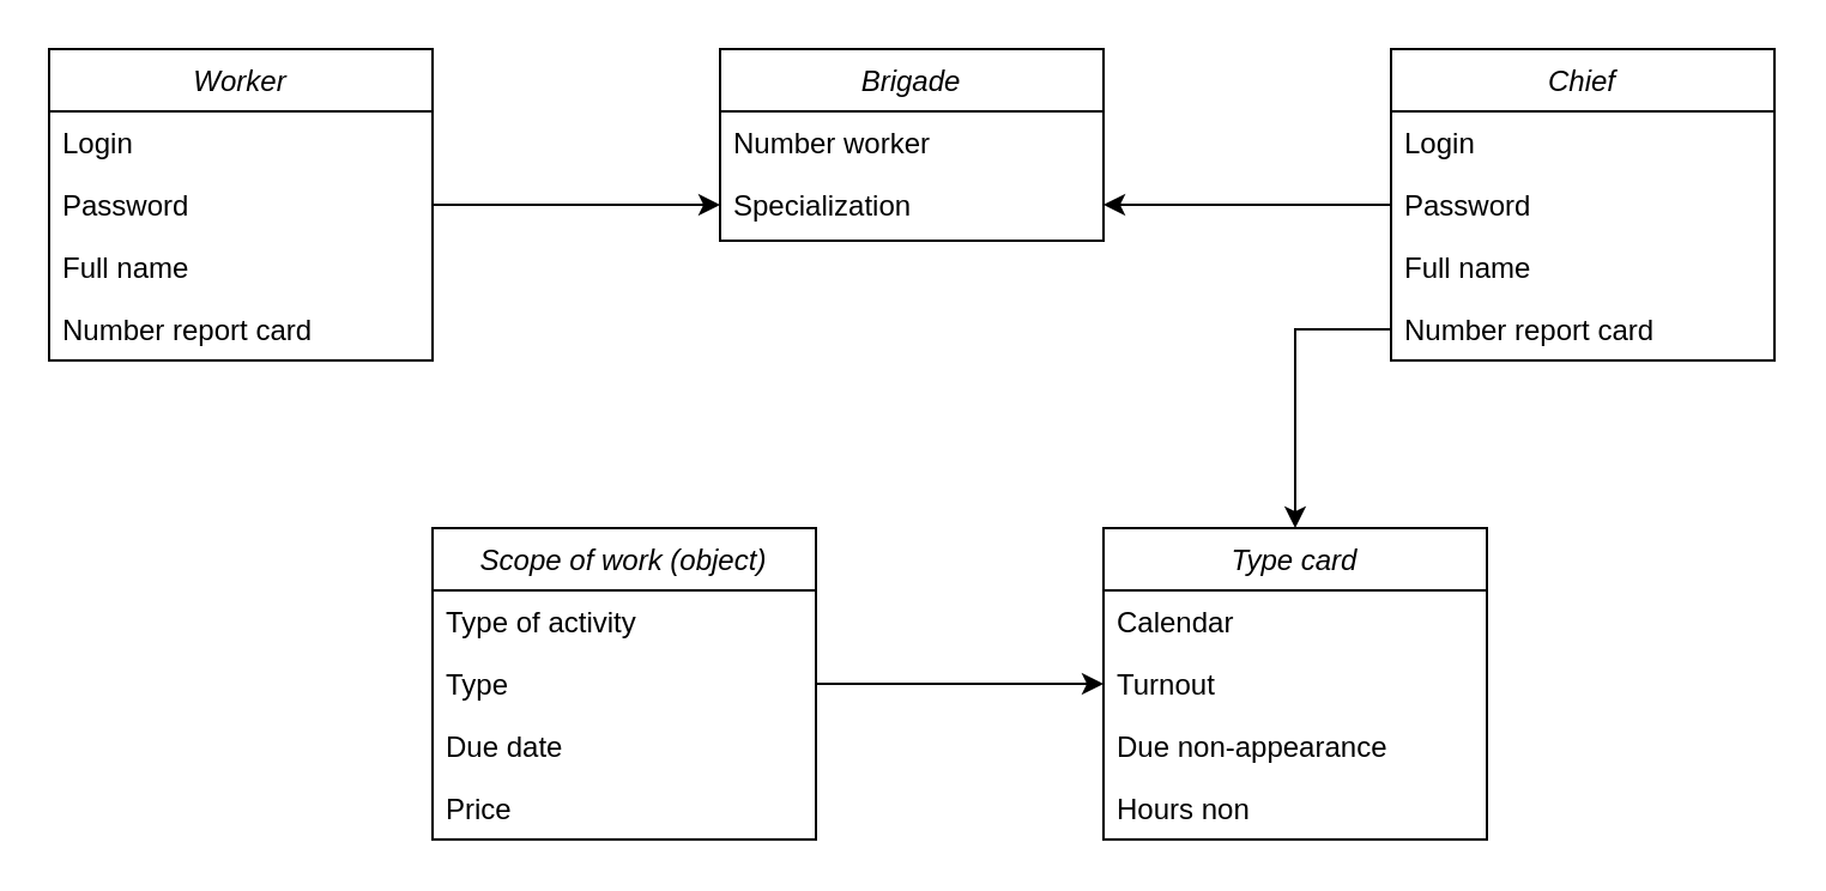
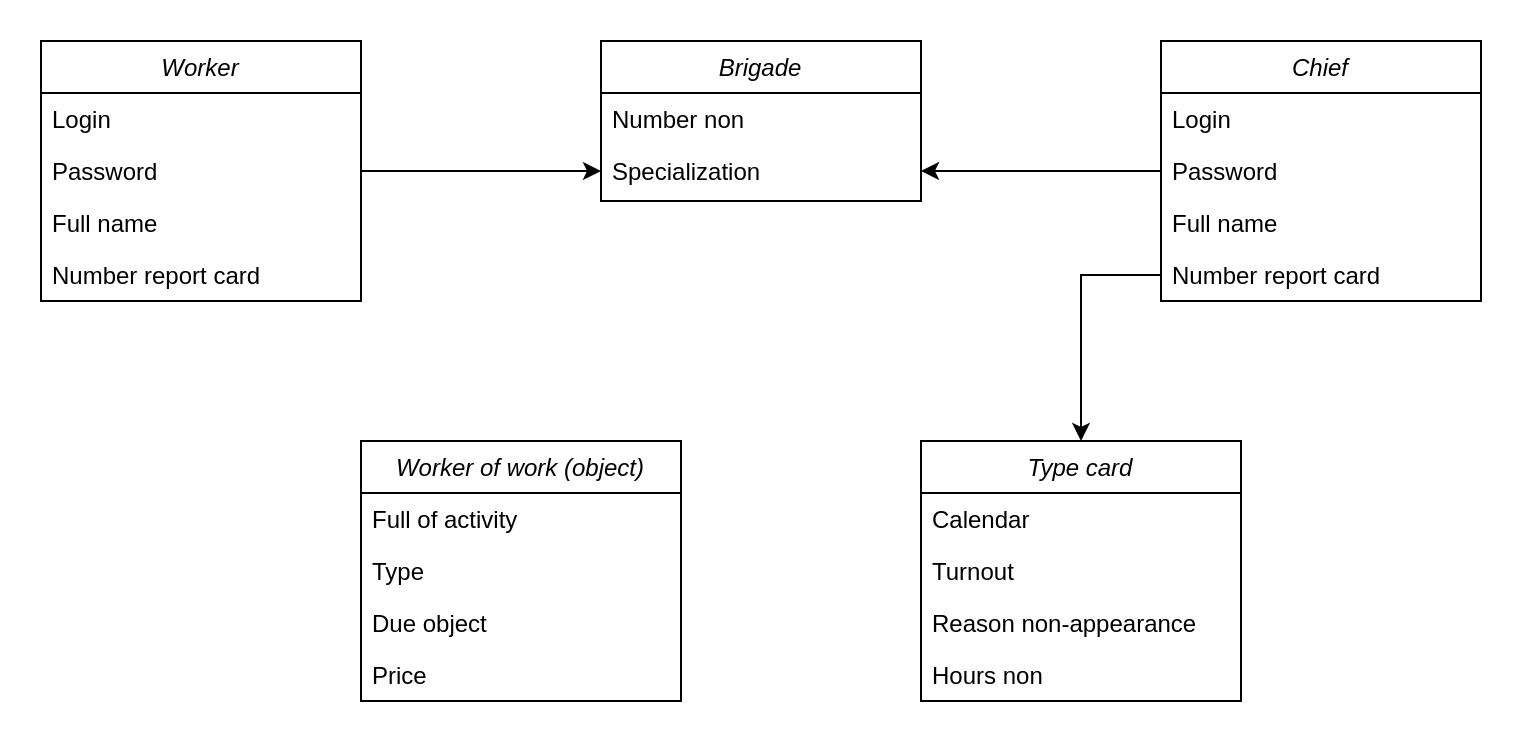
- <mxCell id="18" value="Number worker" style="text;align=left;verticalAlign=top;spacingLeft=4;spacingRight=4;overflow=hidden;rotatable=0;points=[[0,0.5],[1,0.5]];portConstraint=eastwest;" vertex="1" parent="17"><mxGeometry y="26" width="160" height="26" as="geometry" /></mxCell>
+ <mxCell id="18" value="Number non" style="text;align=left;verticalAlign=top;spacingLeft=4;spacingRight=4;overflow=hidden;rotatable=0;points=[[0,0.5],[1,0.5]];portConstraint=eastwest;" vertex="1" parent="17"><mxGeometry y="26" width="160" height="26" as="geometry" /></mxCell>
- <mxCell id="20" value="Scope of work (object)" style="swimlane;fontStyle=2;align=center;verticalAlign=top;childLayout=stackLayout;horizontal=1;startSize=26;horizontalStack=0;resizeParent=1;resizeLast=0;collapsible=1;marginBottom=0;rounded=0;shadow=0;strokeWidth=1;" vertex="1" parent="1"><mxGeometry x="180" y="220" width="160" height="130" as="geometry"><mxRectangle x="230" y="140" width="160" height="26" as="alternateBounds" /></mxGeometry></mxCell>
+ <mxCell id="20" value="Worker of work (object)" style="swimlane;fontStyle=2;align=center;verticalAlign=top;childLayout=stackLayout;horizontal=1;startSize=26;horizontalStack=0;resizeParent=1;resizeLast=0;collapsible=1;marginBottom=0;rounded=0;shadow=0;strokeWidth=1;" vertex="1" parent="1"><mxGeometry x="180" y="220" width="160" height="130" as="geometry"><mxRectangle x="230" y="140" width="160" height="26" as="alternateBounds" /></mxGeometry></mxCell>
- <mxCell id="21" value="Type of activity" style="text;align=left;verticalAlign=top;spacingLeft=4;spacingRight=4;overflow=hidden;rotatable=0;points=[[0,0.5],[1,0.5]];portConstraint=eastwest;" vertex="1" parent="20"><mxGeometry y="26" width="160" height="26" as="geometry" /></mxCell>
+ <mxCell id="21" value="Full of activity" style="text;align=left;verticalAlign=top;spacingLeft=4;spacingRight=4;overflow=hidden;rotatable=0;points=[[0,0.5],[1,0.5]];portConstraint=eastwest;" vertex="1" parent="20"><mxGeometry y="26" width="160" height="26" as="geometry" /></mxCell>
- <mxCell id="28" style="edgeStyle=orthogonalEdgeStyle;rounded=0;orthogonalLoop=1;jettySize=auto;html=1;exitX=1;exitY=0.5;exitDx=0;exitDy=0;entryX=0;entryY=0.5;entryDx=0;entryDy=0;" edge="1" parent="1" source="22" target="9"><mxGeometry relative="1" as="geometry" /></mxCell>
- <mxCell id="23" value="Due date" style="text;align=left;verticalAlign=top;spacingLeft=4;spacingRight=4;overflow=hidden;rotatable=0;points=[[0,0.5],[1,0.5]];portConstraint=eastwest;" vertex="1" parent="20"><mxGeometry y="78" width="160" height="26" as="geometry" /></mxCell>
+ <mxCell id="23" value="Due object" style="text;align=left;verticalAlign=top;spacingLeft=4;spacingRight=4;overflow=hidden;rotatable=0;points=[[0,0.5],[1,0.5]];portConstraint=eastwest;" vertex="1" parent="20"><mxGeometry y="78" width="160" height="26" as="geometry" /></mxCell>
- <mxCell id="10" value="Due non-appearance" style="text;align=left;verticalAlign=top;spacingLeft=4;spacingRight=4;overflow=hidden;rotatable=0;points=[[0,0.5],[1,0.5]];portConstraint=eastwest;" vertex="1" parent="7"><mxGeometry y="78" width="160" height="26" as="geometry" /></mxCell>
+ <mxCell id="10" value="Reason non-appearance" style="text;align=left;verticalAlign=top;spacingLeft=4;spacingRight=4;overflow=hidden;rotatable=0;points=[[0,0.5],[1,0.5]];portConstraint=eastwest;" vertex="1" parent="7"><mxGeometry y="78" width="160" height="26" as="geometry" /></mxCell>
